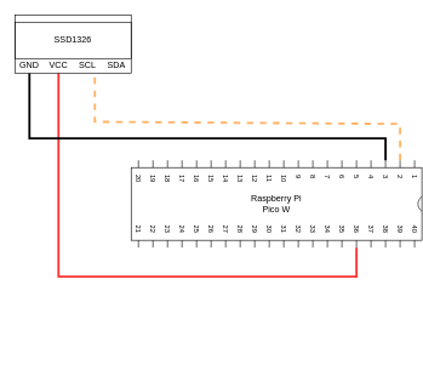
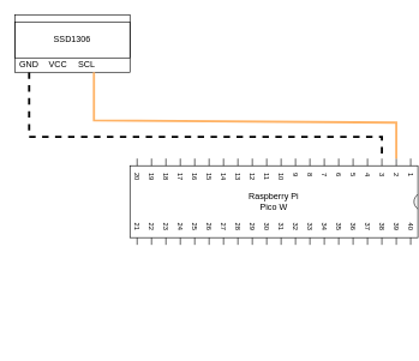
- <mxCell id="10" value="SSD1326" style="text;html=1;strokeColor=default;fillColor=none;align=center;verticalAlign=middle;whiteSpace=wrap;rounded=0;container=0;" parent="1" vertex="1"><mxGeometry x="20" y="30" width="160" height="50" as="geometry" /></mxCell>
+ <mxCell id="10" value="SSD1306" style="text;html=1;strokeColor=default;fillColor=none;align=center;verticalAlign=middle;whiteSpace=wrap;rounded=0;container=0;" parent="1" vertex="1"><mxGeometry x="20" y="30" width="160" height="50" as="geometry" /></mxCell>
- <mxCell id="7" value="SDA" style="text;html=1;strokeColor=none;fillColor=none;align=center;verticalAlign=middle;whiteSpace=wrap;rounded=0;container=0;" parent="1" vertex="1"><mxGeometry x="140" y="80" width="40" height="20" as="geometry" /></mxCell>
- <mxCell id="11" value="" style="endArrow=none;html=1;rounded=0;strokeWidth=3;exitX=0;exitY=0;exitDx=0;exitDy=30;strokeColor=#FFB366;entryX=0.75;entryY=1;entryDx=0;entryDy=0;exitPerimeter=0;dashed=1;" parent="1" source="2" target="6" edge="1"><mxGeometry width="50" height="50" relative="1" as="geometry"><mxPoint x="234" y="167" as="sourcePoint" /><mxPoint x="254" y="177" as="targetPoint" /><Array as="points"><mxPoint x="550" y="170" /><mxPoint x="130" y="167" /></Array></mxGeometry></mxCell>
+ <mxCell id="11" value="" style="endArrow=none;html=1;rounded=0;strokeWidth=3;exitX=0;exitY=0;exitDx=0;exitDy=30;strokeColor=#FFB366;entryX=0.75;entryY=1;entryDx=0;entryDy=0;exitPerimeter=0;" parent="1" source="2" target="6" edge="1"><mxGeometry width="50" height="50" relative="1" as="geometry"><mxPoint x="234" y="167" as="sourcePoint" /><mxPoint x="254" y="177" as="targetPoint" /><Array as="points"><mxPoint x="550" y="170" /><mxPoint x="130" y="167" /></Array></mxGeometry></mxCell>
- <mxCell id="4" value="" style="endArrow=none;html=1;rounded=0;exitX=0.5;exitY=1;exitDx=0;exitDy=0;strokeWidth=3;entryX=0;entryY=0;entryDx=0;entryDy=50;entryPerimeter=0;" parent="1" source="9" target="2" edge="1"><mxGeometry width="50" height="50" relative="1" as="geometry"><mxPoint x="80" y="100" as="sourcePoint" /><mxPoint x="370" y="100" as="targetPoint" /><Array as="points"><mxPoint x="40" y="190" /><mxPoint x="530" y="190" /></Array></mxGeometry></mxCell>
+ <mxCell id="4" value="" style="endArrow=none;html=1;rounded=0;exitX=0.5;exitY=1;exitDx=0;exitDy=0;strokeWidth=3;entryX=0;entryY=0;entryDx=0;entryDy=50;entryPerimeter=0;dashed=1;" parent="1" source="9" target="2" edge="1"><mxGeometry width="50" height="50" relative="1" as="geometry"><mxPoint x="80" y="100" as="sourcePoint" /><mxPoint x="370" y="100" as="targetPoint" /><Array as="points"><mxPoint x="40" y="190" /><mxPoint x="530" y="190" /></Array></mxGeometry></mxCell>
- <mxCell id="3" value="" style="endArrow=none;html=1;rounded=0;entryX=0.5;entryY=1;entryDx=0;entryDy=0;strokeColor=#FF3333;strokeWidth=3;exitX=1;exitY=0;exitDx=0;exitDy=90;exitPerimeter=0;" parent="1" source="2" target="8" edge="1"><mxGeometry width="50" height="50" relative="1" as="geometry"><mxPoint x="33" y="385" as="sourcePoint" /><mxPoint x="40" y="180" as="targetPoint" /><Array as="points"><mxPoint x="490" y="380" /><mxPoint x="80" y="380" /></Array></mxGeometry></mxCell>
